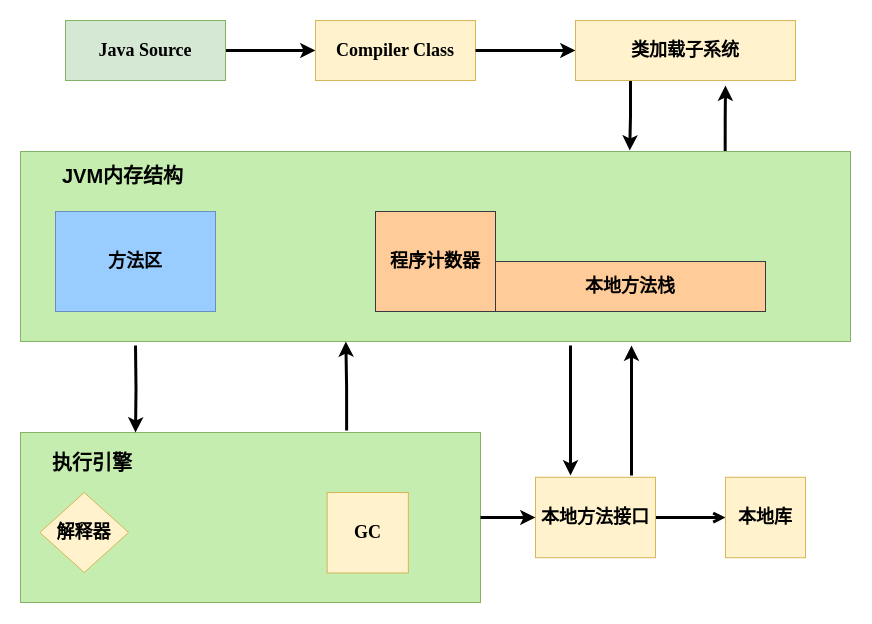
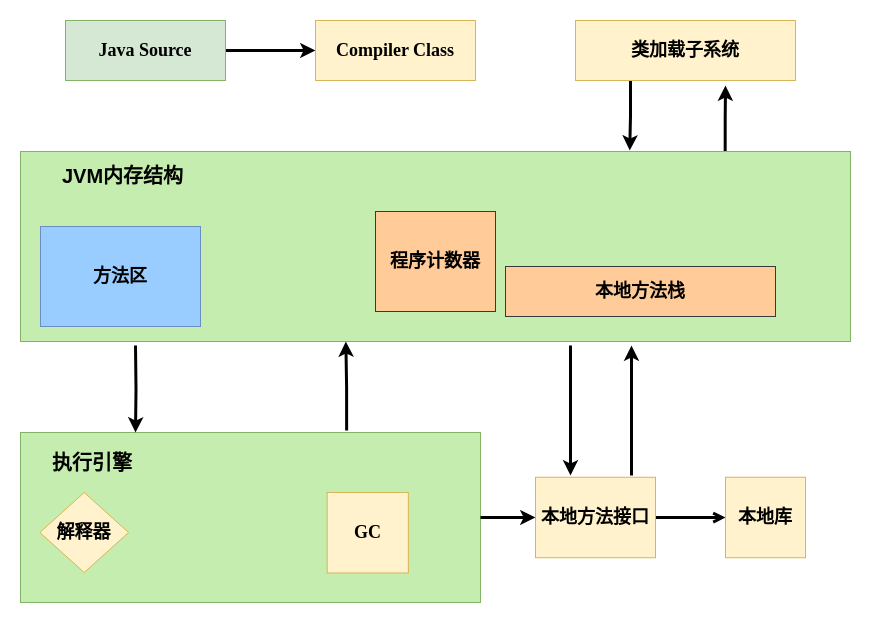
- <mxCell id="5" style="edgeStyle=orthogonalEdgeStyle;rounded=0;orthogonalLoop=1;jettySize=auto;html=1;exitX=1;exitY=0.5;exitDx=0;exitDy=0;fontSize=18;strokeWidth=3;entryX=0;entryY=0.5;entryDx=0;entryDy=0;" edge="1" parent="1" source="4" target="7"><mxGeometry relative="1" as="geometry"><mxPoint x="615" y="60" as="targetPoint" /><mxPoint x="235" y="60" as="sourcePoint" /><Array as="points" /></mxGeometry></mxCell>
- <mxCell id="11" value="&lt;b style=&quot;font-family: 微软雅黑;&quot;&gt;方法区&lt;/b&gt;" style="rounded=0;whiteSpace=wrap;html=1;fontSize=18;fillColor=#99CCFF;gradientColor=none;strokeColor=#6c8ebf;" vertex="1" parent="9"><mxGeometry x="35" y="60" width="160" height="100" as="geometry" /></mxCell>
+ <mxCell id="11" value="&lt;b style=&quot;font-family: 微软雅黑;&quot;&gt;方法区&lt;/b&gt;" style="rounded=0;whiteSpace=wrap;html=1;fontSize=18;fillColor=#99CCFF;gradientColor=none;strokeColor=#6c8ebf;" vertex="1" parent="9"><mxGeometry x="20" y="75" width="160" height="100" as="geometry" /></mxCell>
- <mxCell id="13" value="&lt;font face=&quot;微软雅黑&quot;&gt;&lt;b&gt;本地方法栈&lt;/b&gt;&lt;/font&gt;" style="rounded=0;whiteSpace=wrap;html=1;fontSize=18;fillColor=#ffcc99;strokeColor=#36393d;" vertex="1" parent="9"><mxGeometry x="475" y="110" width="270" height="50" as="geometry" /></mxCell>
+ <mxCell id="13" value="&lt;font face=&quot;微软雅黑&quot;&gt;&lt;b&gt;本地方法栈&lt;/b&gt;&lt;/font&gt;" style="rounded=0;whiteSpace=wrap;html=1;fontSize=18;fillColor=#ffcc99;strokeColor=#36393d;" vertex="1" parent="9"><mxGeometry x="485" y="115" width="270" height="50" as="geometry" /></mxCell>
